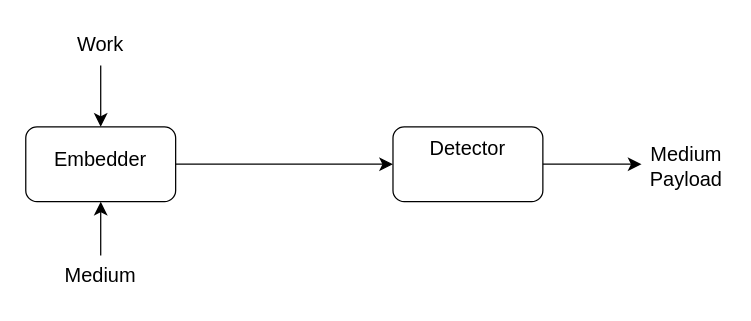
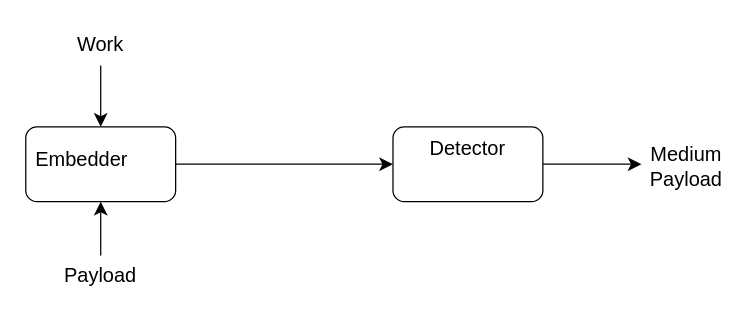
- <mxCell id="3" value="Embedder" style="text;html=1;align=center;verticalAlign=middle;whiteSpace=wrap;rounded=0;fontSize=16;" vertex="1" parent="1"><mxGeometry x="50" y="112" width="60" height="30" as="geometry" /></mxCell>
+ <mxCell id="3" value="Embedder" style="text;html=1;align=center;verticalAlign=middle;whiteSpace=wrap;rounded=0;fontSize=16;" vertex="1" parent="1"><mxGeometry x="35" y="112" width="60" height="30" as="geometry" /></mxCell>
- <mxCell id="5" value="Medium" style="text;html=1;align=center;verticalAlign=middle;whiteSpace=wrap;rounded=0;fontSize=16;" vertex="1" parent="1"><mxGeometry x="50" y="205" width="60" height="30" as="geometry" /></mxCell>
+ <mxCell id="5" value="Payload" style="text;html=1;align=center;verticalAlign=middle;whiteSpace=wrap;rounded=0;fontSize=16;" vertex="1" parent="1"><mxGeometry x="50" y="205" width="60" height="30" as="geometry" /></mxCell>
